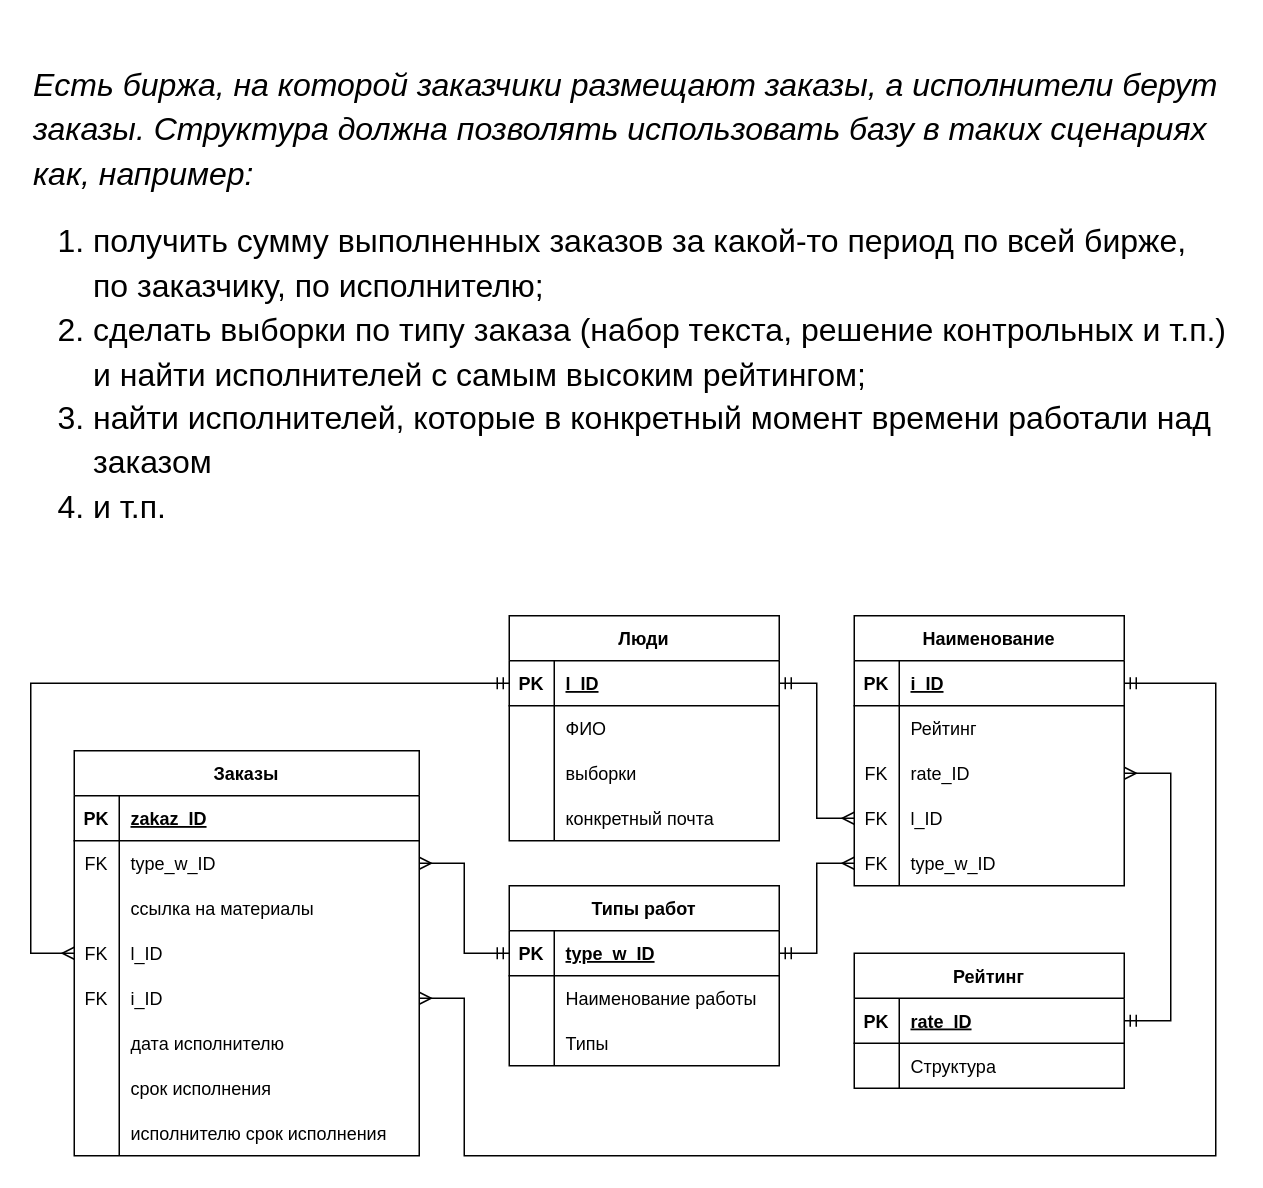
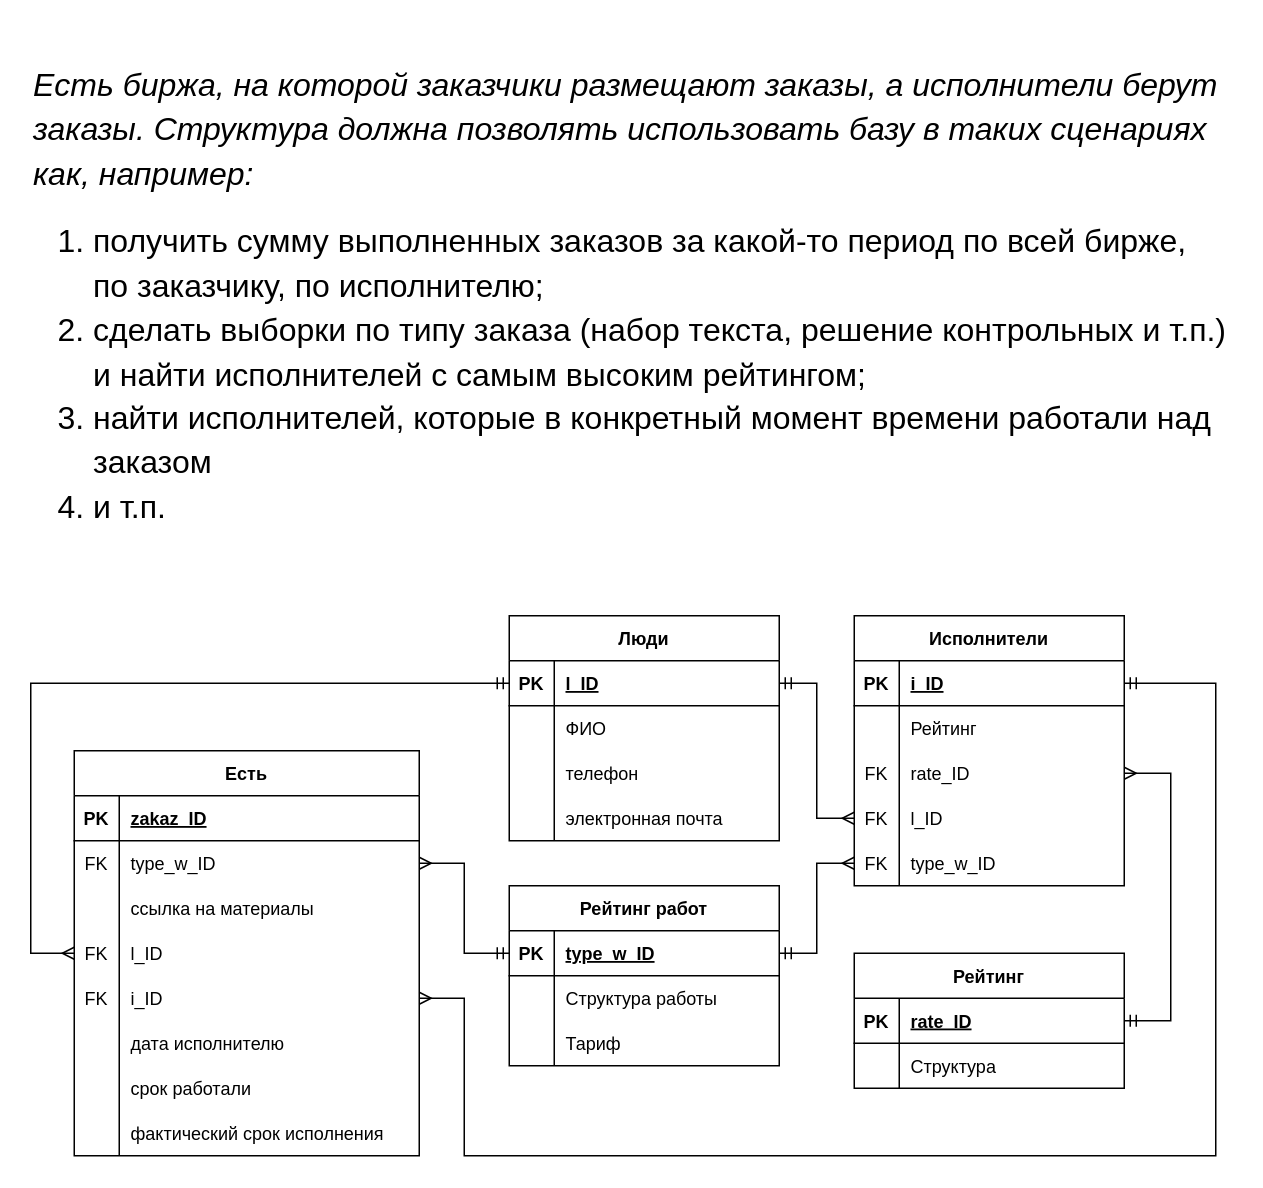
- <mxCell id="41" value="Наименование" style="shape=table;startSize=30;container=1;collapsible=1;childLayout=tableLayout;fixedRows=1;rowLines=0;fontStyle=1;align=center;resizeLast=1;" parent="1" vertex="1"><mxGeometry x="569" y="410" width="180" height="180" as="geometry" /></mxCell>
+ <mxCell id="41" value="Исполнители" style="shape=table;startSize=30;container=1;collapsible=1;childLayout=tableLayout;fixedRows=1;rowLines=0;fontStyle=1;align=center;resizeLast=1;" parent="1" vertex="1"><mxGeometry x="569" y="410" width="180" height="180" as="geometry" /></mxCell>
- <mxCell id="3" value="Заказы" style="shape=table;startSize=30;container=1;collapsible=1;childLayout=tableLayout;fixedRows=1;rowLines=0;fontStyle=1;align=center;resizeLast=1;" parent="1" vertex="1"><mxGeometry x="49" y="500" width="230" height="270" as="geometry" /></mxCell>
+ <mxCell id="3" value="Есть" style="shape=table;startSize=30;container=1;collapsible=1;childLayout=tableLayout;fixedRows=1;rowLines=0;fontStyle=1;align=center;resizeLast=1;" parent="1" vertex="1"><mxGeometry x="49" y="500" width="230" height="270" as="geometry" /></mxCell>
- <mxCell id="37" value="выборки" style="shape=partialRectangle;connectable=0;fillColor=none;top=0;left=0;bottom=0;right=0;align=left;spacingLeft=6;overflow=hidden;" parent="35" vertex="1"><mxGeometry x="30" width="150" height="30" as="geometry"><mxRectangle width="150" height="30" as="alternateBounds" /></mxGeometry></mxCell>
+ <mxCell id="37" value="телефон" style="shape=partialRectangle;connectable=0;fillColor=none;top=0;left=0;bottom=0;right=0;align=left;spacingLeft=6;overflow=hidden;" parent="35" vertex="1"><mxGeometry x="30" width="150" height="30" as="geometry"><mxRectangle width="150" height="30" as="alternateBounds" /></mxGeometry></mxCell>
- <mxCell id="40" value="конкретный почта" style="shape=partialRectangle;connectable=0;fillColor=none;top=0;left=0;bottom=0;right=0;align=left;spacingLeft=6;overflow=hidden;" parent="38" vertex="1"><mxGeometry x="30" width="150" height="30" as="geometry"><mxRectangle width="150" height="30" as="alternateBounds" /></mxGeometry></mxCell>
+ <mxCell id="40" value="электронная почта" style="shape=partialRectangle;connectable=0;fillColor=none;top=0;left=0;bottom=0;right=0;align=left;spacingLeft=6;overflow=hidden;" parent="38" vertex="1"><mxGeometry x="30" width="150" height="30" as="geometry"><mxRectangle width="150" height="30" as="alternateBounds" /></mxGeometry></mxCell>
- <mxCell id="64" value="Типы работ" style="shape=table;startSize=30;container=1;collapsible=1;childLayout=tableLayout;fixedRows=1;rowLines=0;fontStyle=1;align=center;resizeLast=1;" parent="1" vertex="1"><mxGeometry x="339" y="590" width="180" height="120" as="geometry" /></mxCell>
+ <mxCell id="64" value="Рейтинг работ" style="shape=table;startSize=30;container=1;collapsible=1;childLayout=tableLayout;fixedRows=1;rowLines=0;fontStyle=1;align=center;resizeLast=1;" parent="1" vertex="1"><mxGeometry x="339" y="590" width="180" height="120" as="geometry" /></mxCell>
- <mxCell id="70" value="Наименование работы" style="shape=partialRectangle;connectable=0;fillColor=none;top=0;left=0;bottom=0;right=0;align=left;spacingLeft=6;overflow=hidden;" parent="68" vertex="1"><mxGeometry x="30" width="150" height="30" as="geometry"><mxRectangle width="150" height="30" as="alternateBounds" /></mxGeometry></mxCell>
+ <mxCell id="70" value="Структура работы" style="shape=partialRectangle;connectable=0;fillColor=none;top=0;left=0;bottom=0;right=0;align=left;spacingLeft=6;overflow=hidden;" parent="68" vertex="1"><mxGeometry x="30" width="150" height="30" as="geometry"><mxRectangle width="150" height="30" as="alternateBounds" /></mxGeometry></mxCell>
- <mxCell id="73" value="Типы" style="shape=partialRectangle;connectable=0;fillColor=none;top=0;left=0;bottom=0;right=0;align=left;spacingLeft=6;overflow=hidden;" parent="71" vertex="1"><mxGeometry x="30" width="150" height="30" as="geometry"><mxRectangle width="150" height="30" as="alternateBounds" /></mxGeometry></mxCell>
+ <mxCell id="73" value="Тариф" style="shape=partialRectangle;connectable=0;fillColor=none;top=0;left=0;bottom=0;right=0;align=left;spacingLeft=6;overflow=hidden;" parent="71" vertex="1"><mxGeometry x="30" width="150" height="30" as="geometry"><mxRectangle width="150" height="30" as="alternateBounds" /></mxGeometry></mxCell>
- <mxCell id="24" value="срок исполнения" style="shape=partialRectangle;connectable=0;fillColor=none;top=0;left=0;bottom=0;right=0;align=left;spacingLeft=6;overflow=hidden;" parent="22" vertex="1"><mxGeometry x="30" width="200" height="30" as="geometry"><mxRectangle width="200" height="30" as="alternateBounds" /></mxGeometry></mxCell>
+ <mxCell id="24" value="срок работали" style="shape=partialRectangle;connectable=0;fillColor=none;top=0;left=0;bottom=0;right=0;align=left;spacingLeft=6;overflow=hidden;" parent="22" vertex="1"><mxGeometry x="30" width="200" height="30" as="geometry"><mxRectangle width="200" height="30" as="alternateBounds" /></mxGeometry></mxCell>
- <mxCell id="27" value="исполнителю срок исполнения" style="shape=partialRectangle;connectable=0;fillColor=none;top=0;left=0;bottom=0;right=0;align=left;spacingLeft=6;overflow=hidden;" parent="25" vertex="1"><mxGeometry x="30" width="200" height="30" as="geometry"><mxRectangle width="200" height="30" as="alternateBounds" /></mxGeometry></mxCell>
+ <mxCell id="27" value="фактический срок исполнения" style="shape=partialRectangle;connectable=0;fillColor=none;top=0;left=0;bottom=0;right=0;align=left;spacingLeft=6;overflow=hidden;" parent="25" vertex="1"><mxGeometry x="30" width="200" height="30" as="geometry"><mxRectangle width="200" height="30" as="alternateBounds" /></mxGeometry></mxCell>
